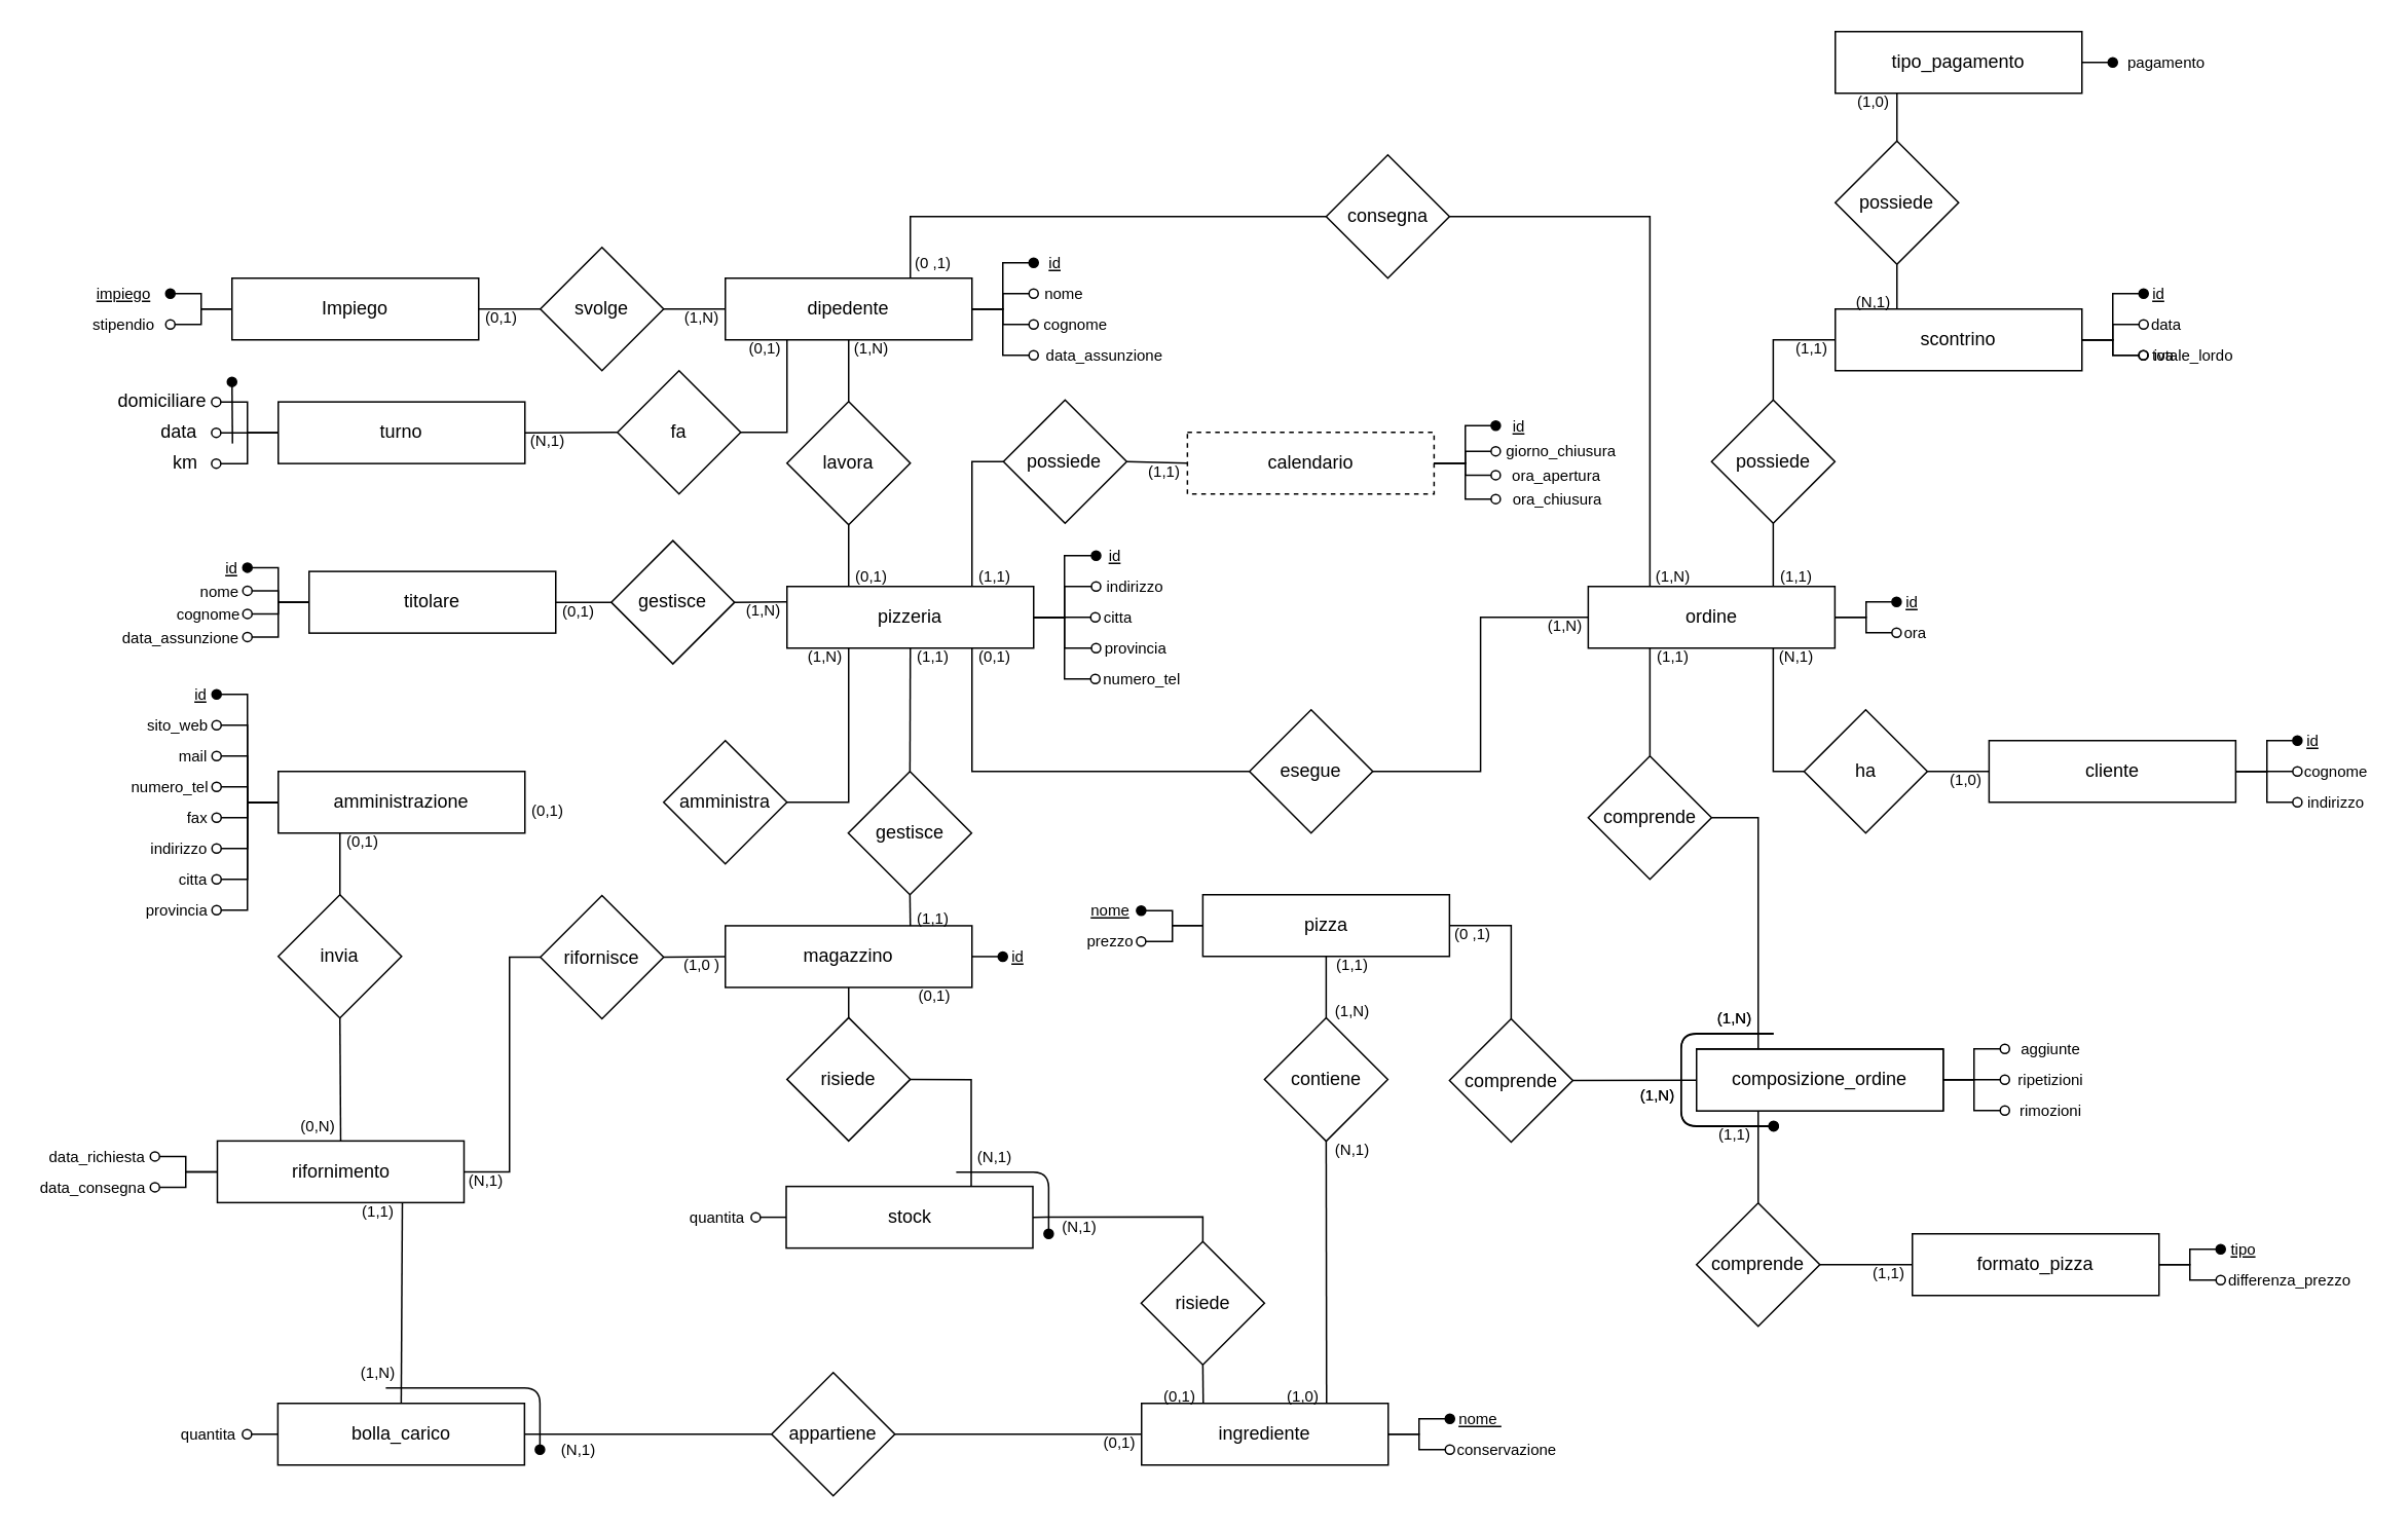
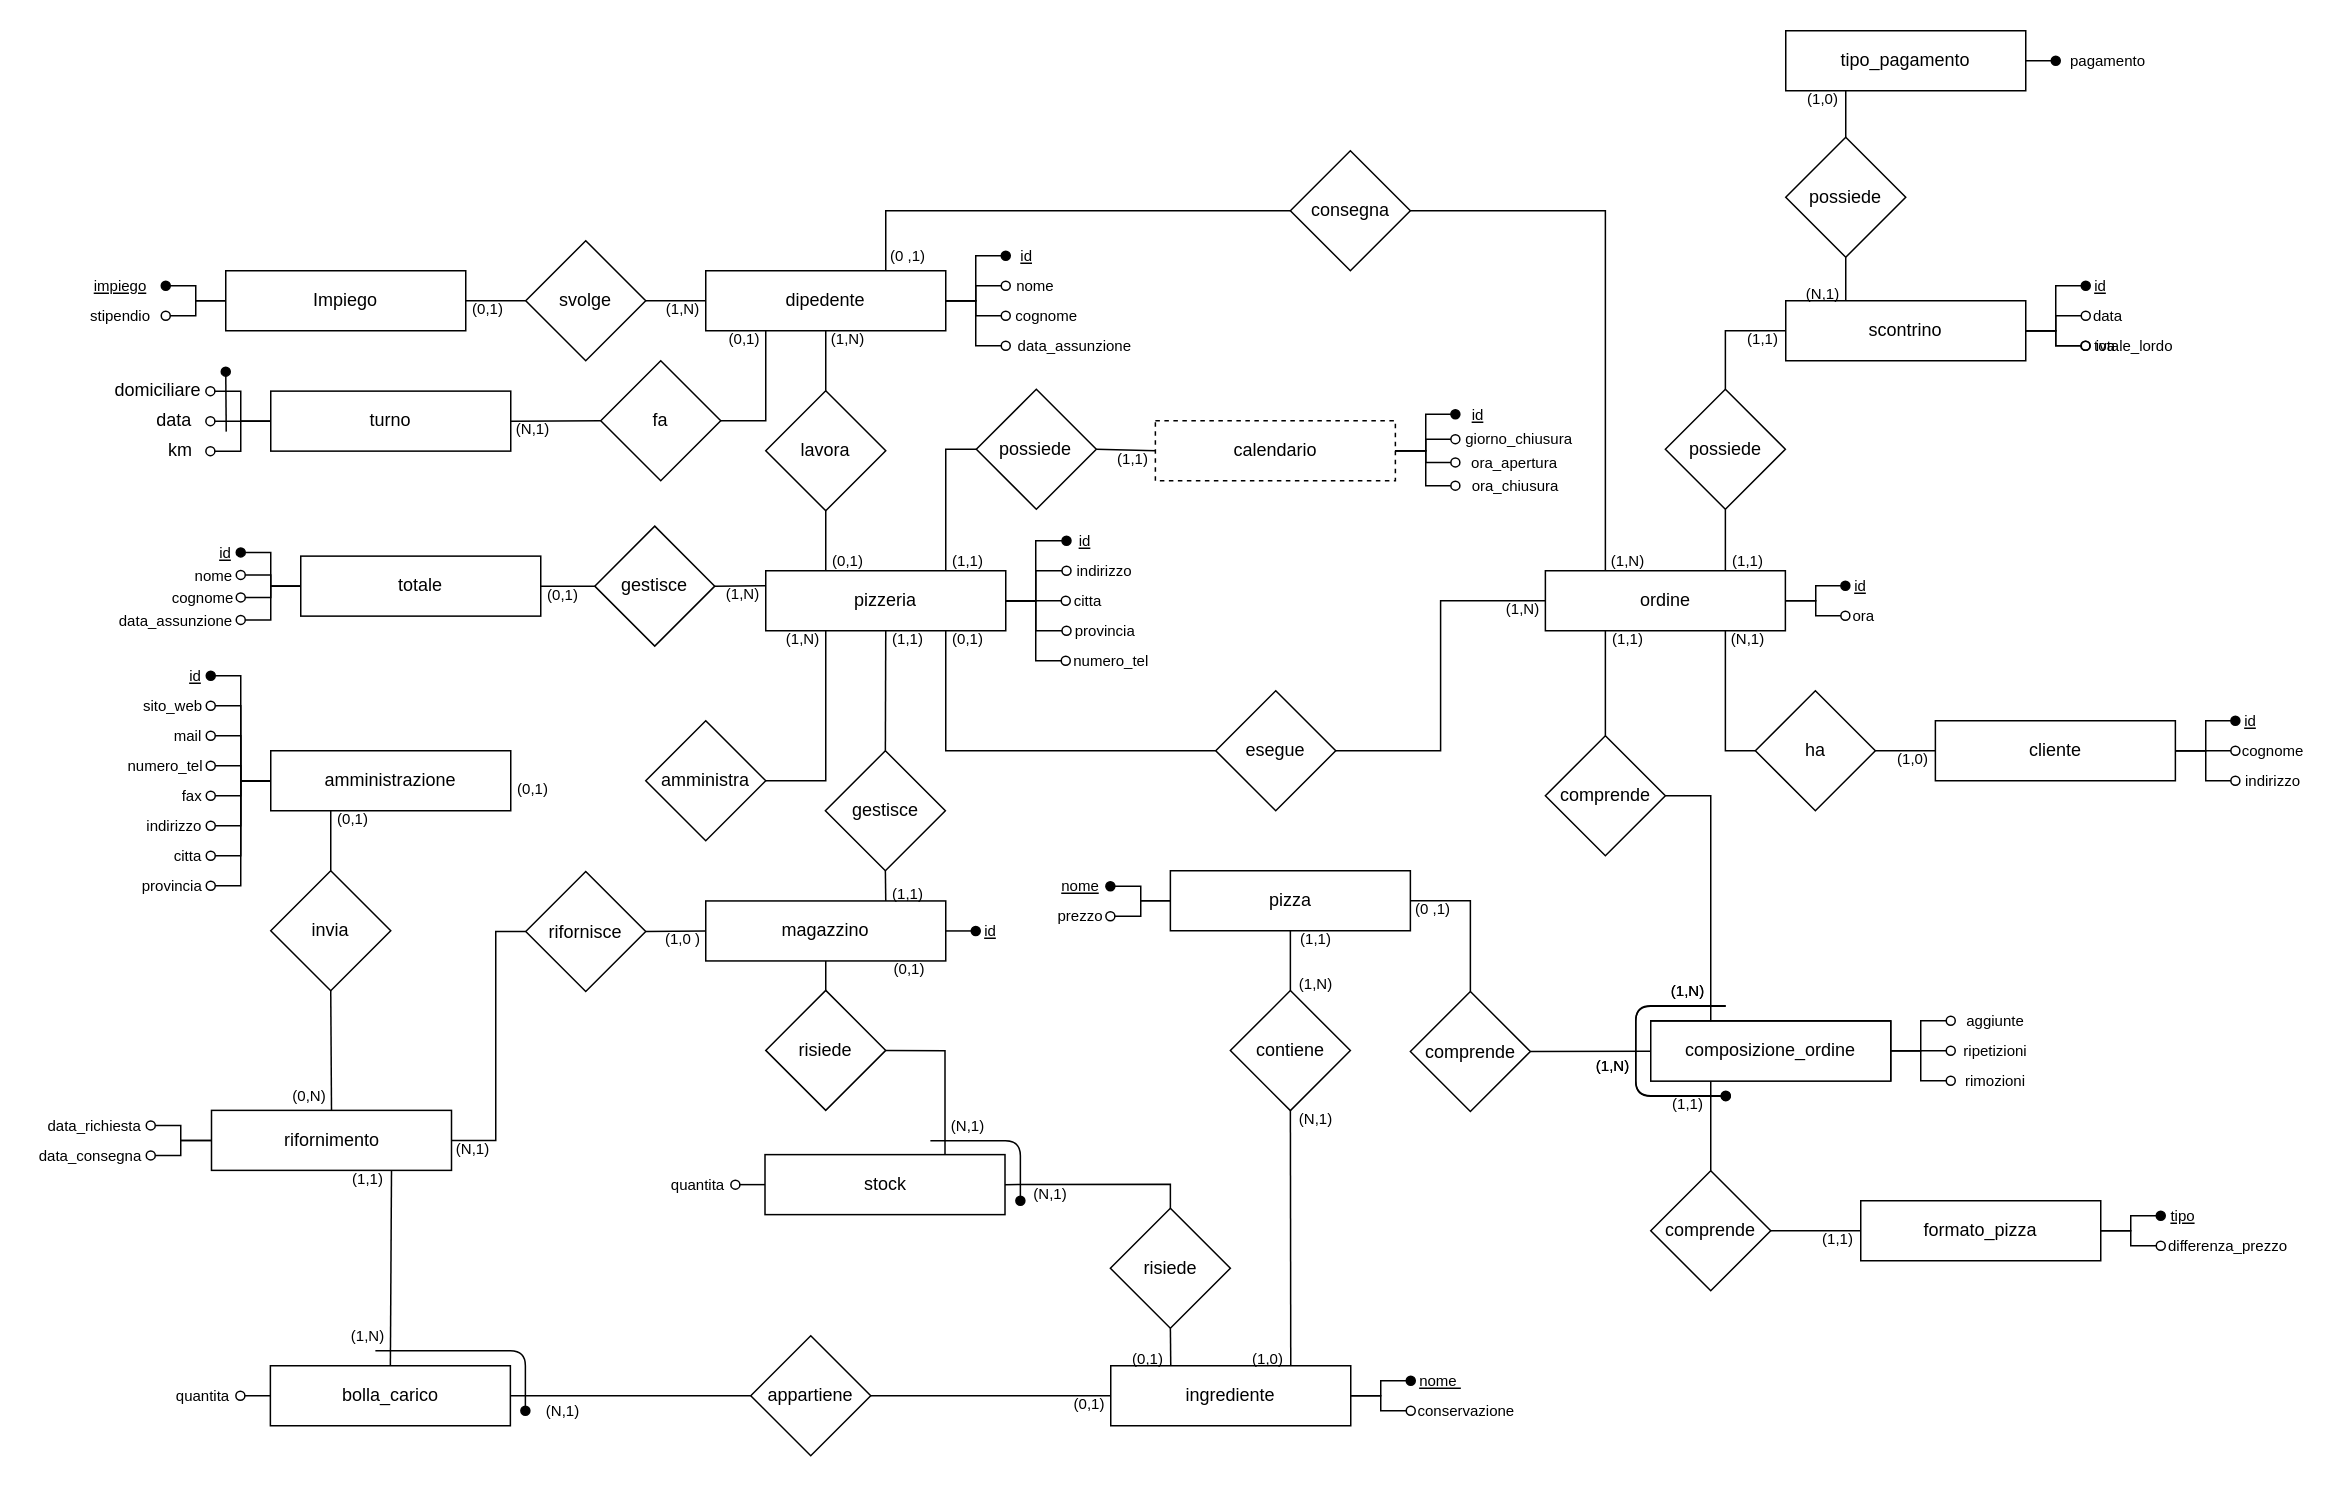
- <mxCell id="3" value="titolare" style="whiteSpace=wrap;html=1;align=center;comic=0;treeMoving=0;metaEdit=0;noLabel=0;portConstraintRotation=0;rounded=0;glass=0;sketch=0;shadow=0;" parent="1" vertex="1"><mxGeometry x="200" y="370.25" width="160" height="40" as="geometry" /></mxCell>
+ <mxCell id="3" value="totale" style="whiteSpace=wrap;html=1;align=center;comic=0;treeMoving=0;metaEdit=0;noLabel=0;portConstraintRotation=0;rounded=0;glass=0;sketch=0;shadow=0;" parent="1" vertex="1"><mxGeometry x="200" y="370.25" width="160" height="40" as="geometry" /></mxCell>
